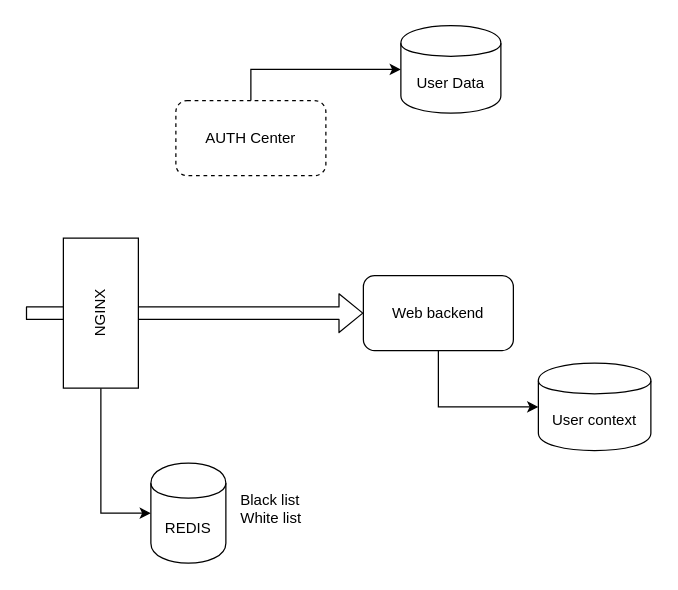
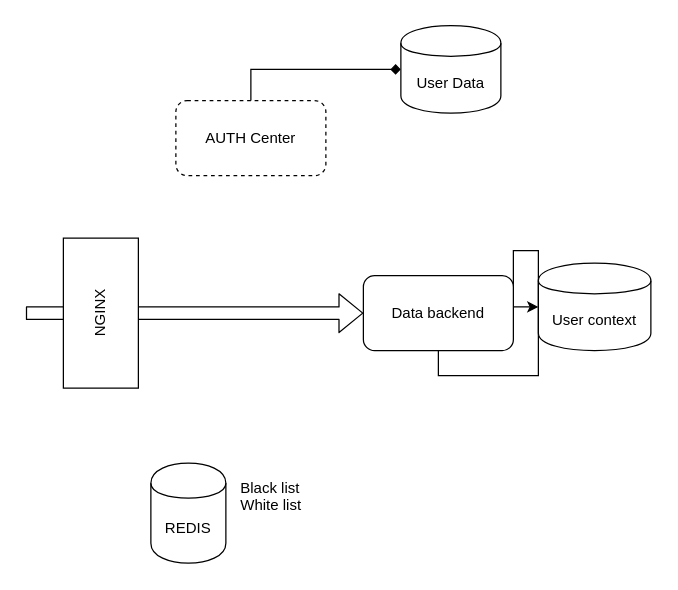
- <mxCell id="5" style="edgeStyle=orthogonalEdgeStyle;rounded=0;orthogonalLoop=1;jettySize=auto;html=1;exitX=0.5;exitY=0;exitDx=0;exitDy=0;entryX=0;entryY=0.5;entryDx=0;entryDy=0;" edge="1" parent="1" source="6" target="9"><mxGeometry relative="1" as="geometry" /></mxCell>
+ <mxCell id="5" style="edgeStyle=orthogonalEdgeStyle;rounded=0;orthogonalLoop=1;jettySize=auto;html=1;exitX=0.5;exitY=0;exitDx=0;exitDy=0;entryX=0;entryY=0.5;entryDx=0;entryDy=0;endArrow=diamond;" edge="1" parent="1" source="6" target="9"><mxGeometry relative="1" as="geometry" /></mxCell>
- <mxCell id="11" value="Web backend" style="rounded=1;whiteSpace=wrap;html=1;" vertex="1" parent="1"><mxGeometry x="290" y="220" width="120" height="60" as="geometry" /></mxCell>
+ <mxCell id="11" value="Data backend" style="rounded=1;whiteSpace=wrap;html=1;" vertex="1" parent="1"><mxGeometry x="290" y="220" width="120" height="60" as="geometry" /></mxCell>
- <mxCell id="12" value="User context" style="shape=cylinder;whiteSpace=wrap;html=1;boundedLbl=1;backgroundOutline=1;" vertex="1" parent="1"><mxGeometry x="430" y="290" width="90" height="70" as="geometry" /></mxCell>
+ <mxCell id="12" value="User context" style="shape=cylinder;whiteSpace=wrap;html=1;boundedLbl=1;backgroundOutline=1;" vertex="1" parent="1"><mxGeometry x="430" y="210" width="90" height="70" as="geometry" /></mxCell>
- <mxCell id="3" style="edgeStyle=orthogonalEdgeStyle;rounded=0;orthogonalLoop=1;jettySize=auto;html=1;exitX=0;exitY=0.5;exitDx=0;exitDy=0;entryX=0;entryY=0.5;entryDx=0;entryDy=0;" parent="1" source="4" target="7" edge="1"><mxGeometry relative="1" as="geometry" /></mxCell>
- <mxCell id="8" value="Black list&lt;br&gt;White list&lt;br&gt;" style="text;html=1;resizable=0;points=[];autosize=1;align=left;verticalAlign=top;spacingTop=-4;" parent="1" vertex="1"><mxGeometry x="190" y="390" width="60" height="30" as="geometry" /></mxCell>
+ <mxCell id="8" value="Black list&lt;br&gt;White list&lt;br&gt;" style="text;html=1;resizable=0;points=[];autosize=1;align=left;verticalAlign=top;spacingTop=-4;" parent="1" vertex="1"><mxGeometry x="190" y="380" width="60" height="30" as="geometry" /></mxCell>
